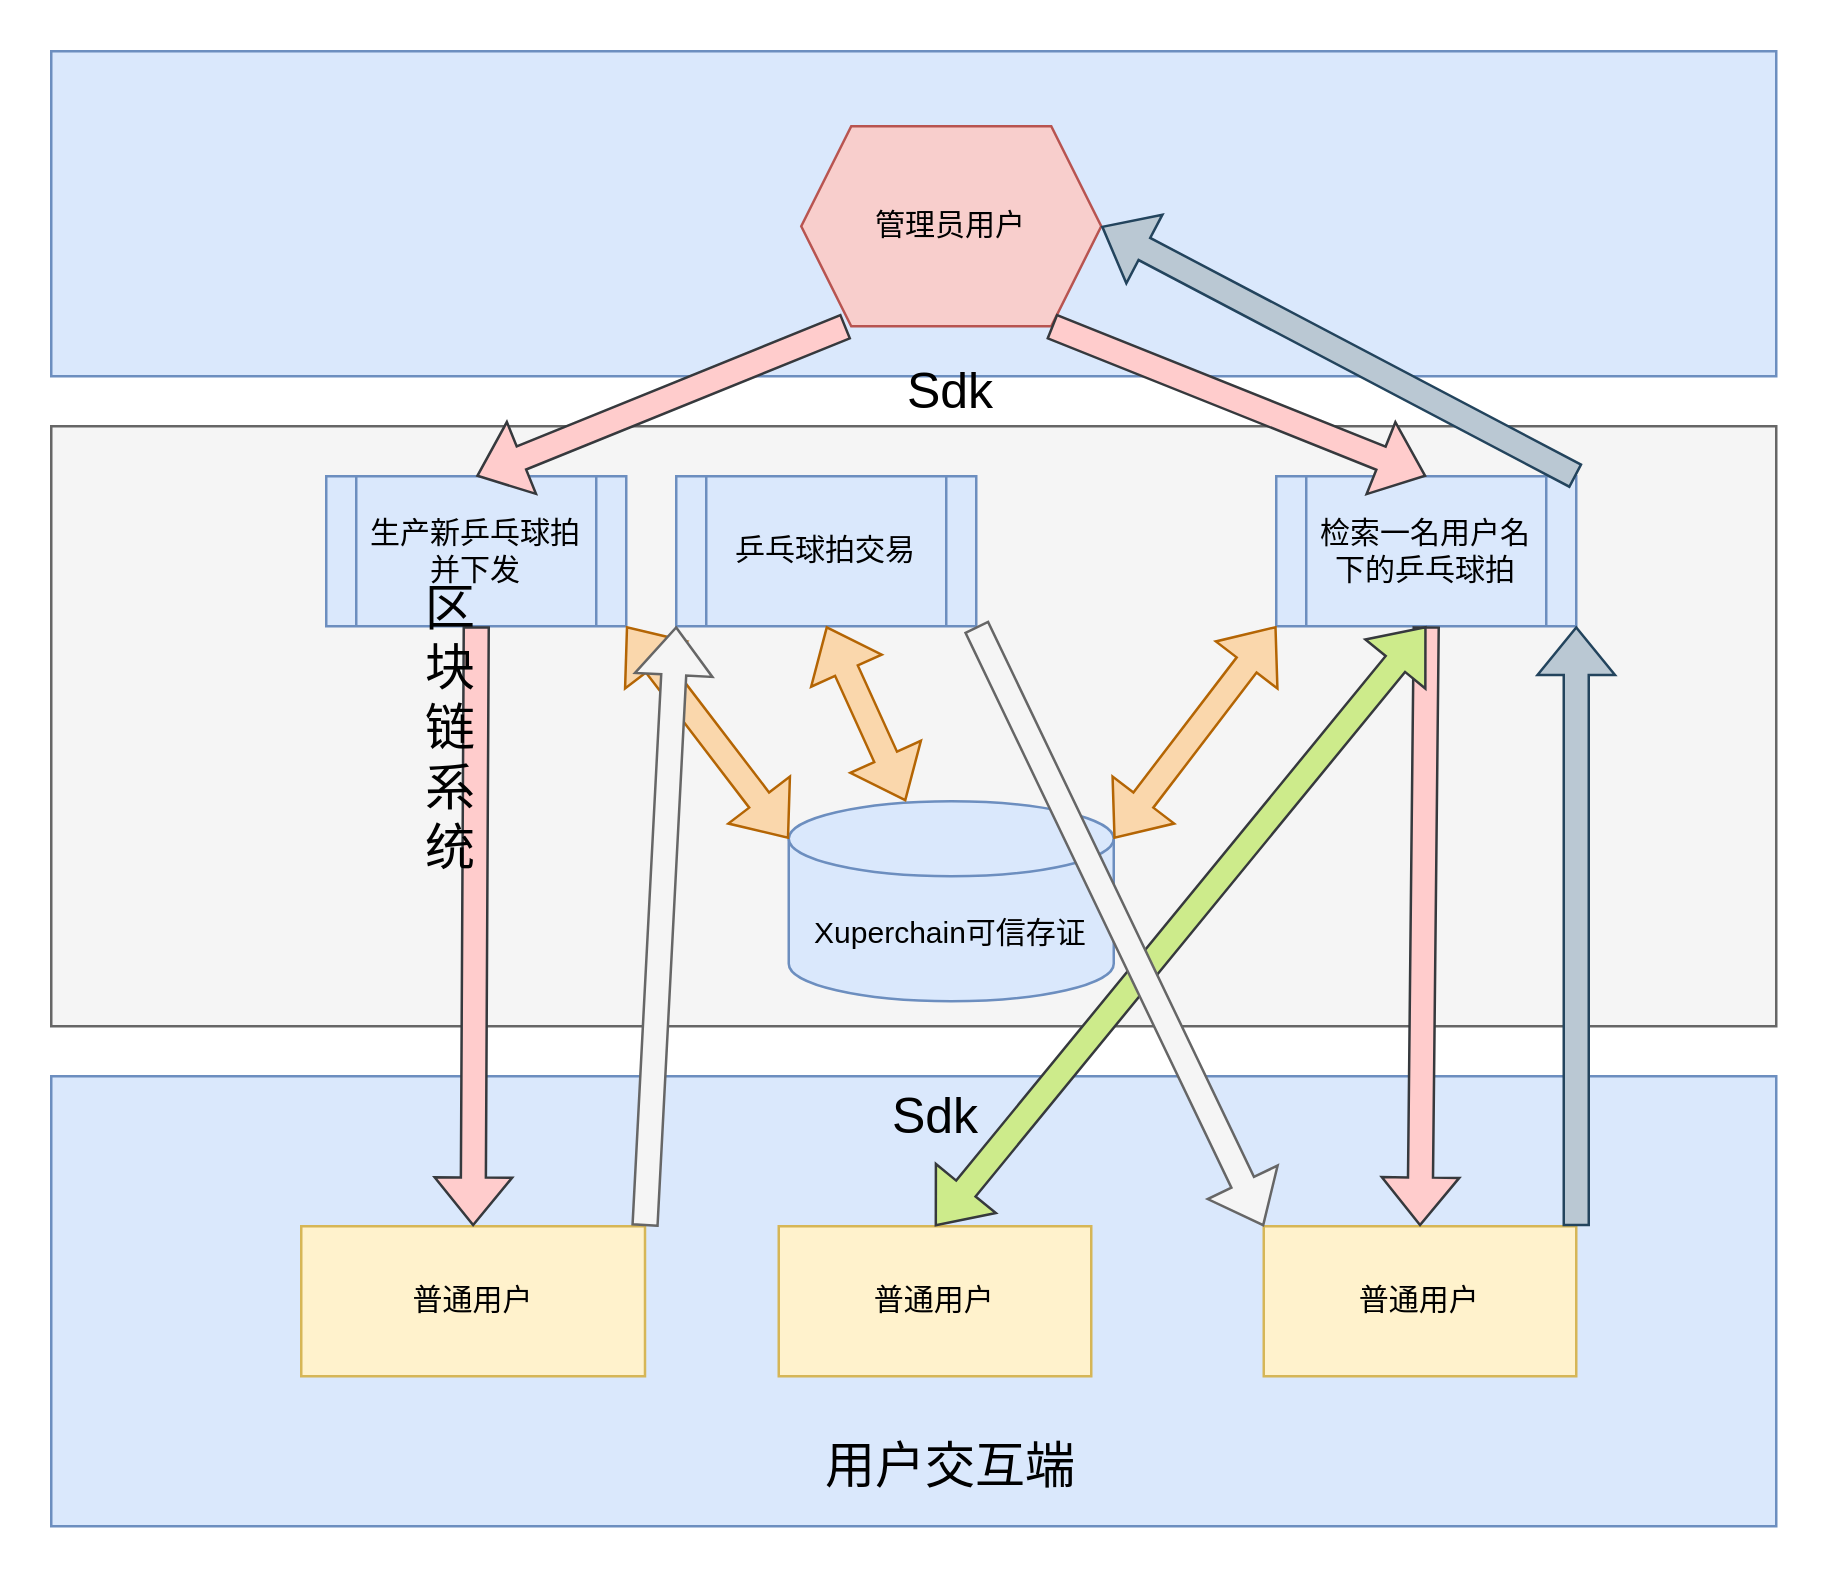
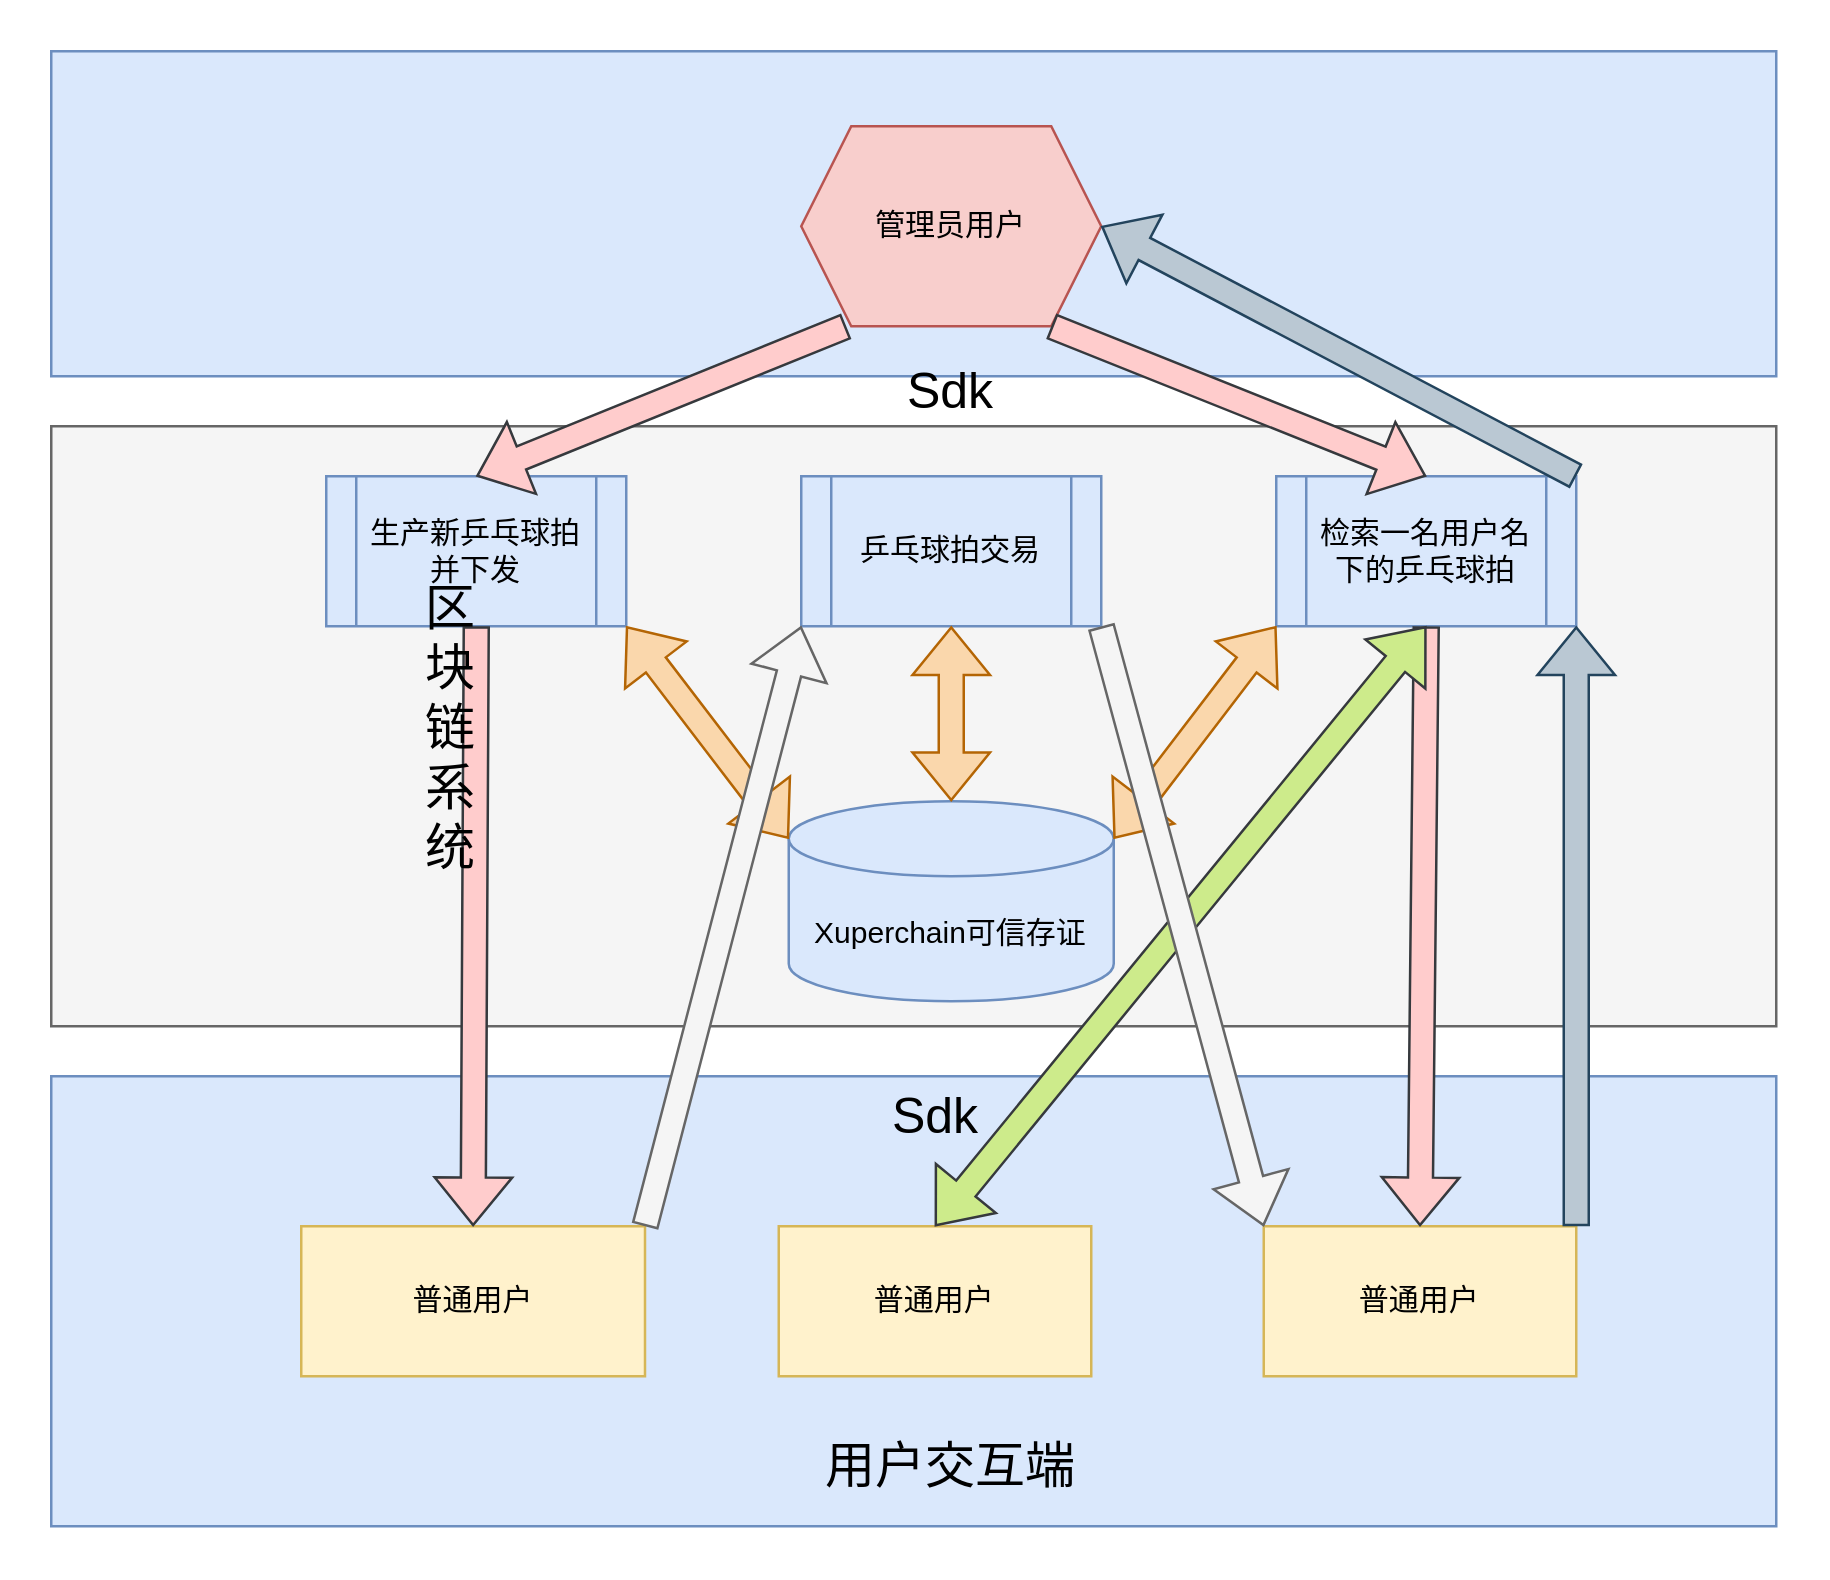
- <mxCell id="8" value="乒乓球拍交易" style="shape=process;whiteSpace=wrap;html=1;backgroundOutline=1;fillColor=#dae8fc;strokeColor=#6c8ebf;" vertex="1" parent="1"><mxGeometry x="270" y="190" width="120" height="60" as="geometry" /></mxCell>
+ <mxCell id="8" value="乒乓球拍交易" style="shape=process;whiteSpace=wrap;html=1;backgroundOutline=1;fillColor=#dae8fc;strokeColor=#6c8ebf;" vertex="1" parent="1"><mxGeometry x="320" y="190" width="120" height="60" as="geometry" /></mxCell>
